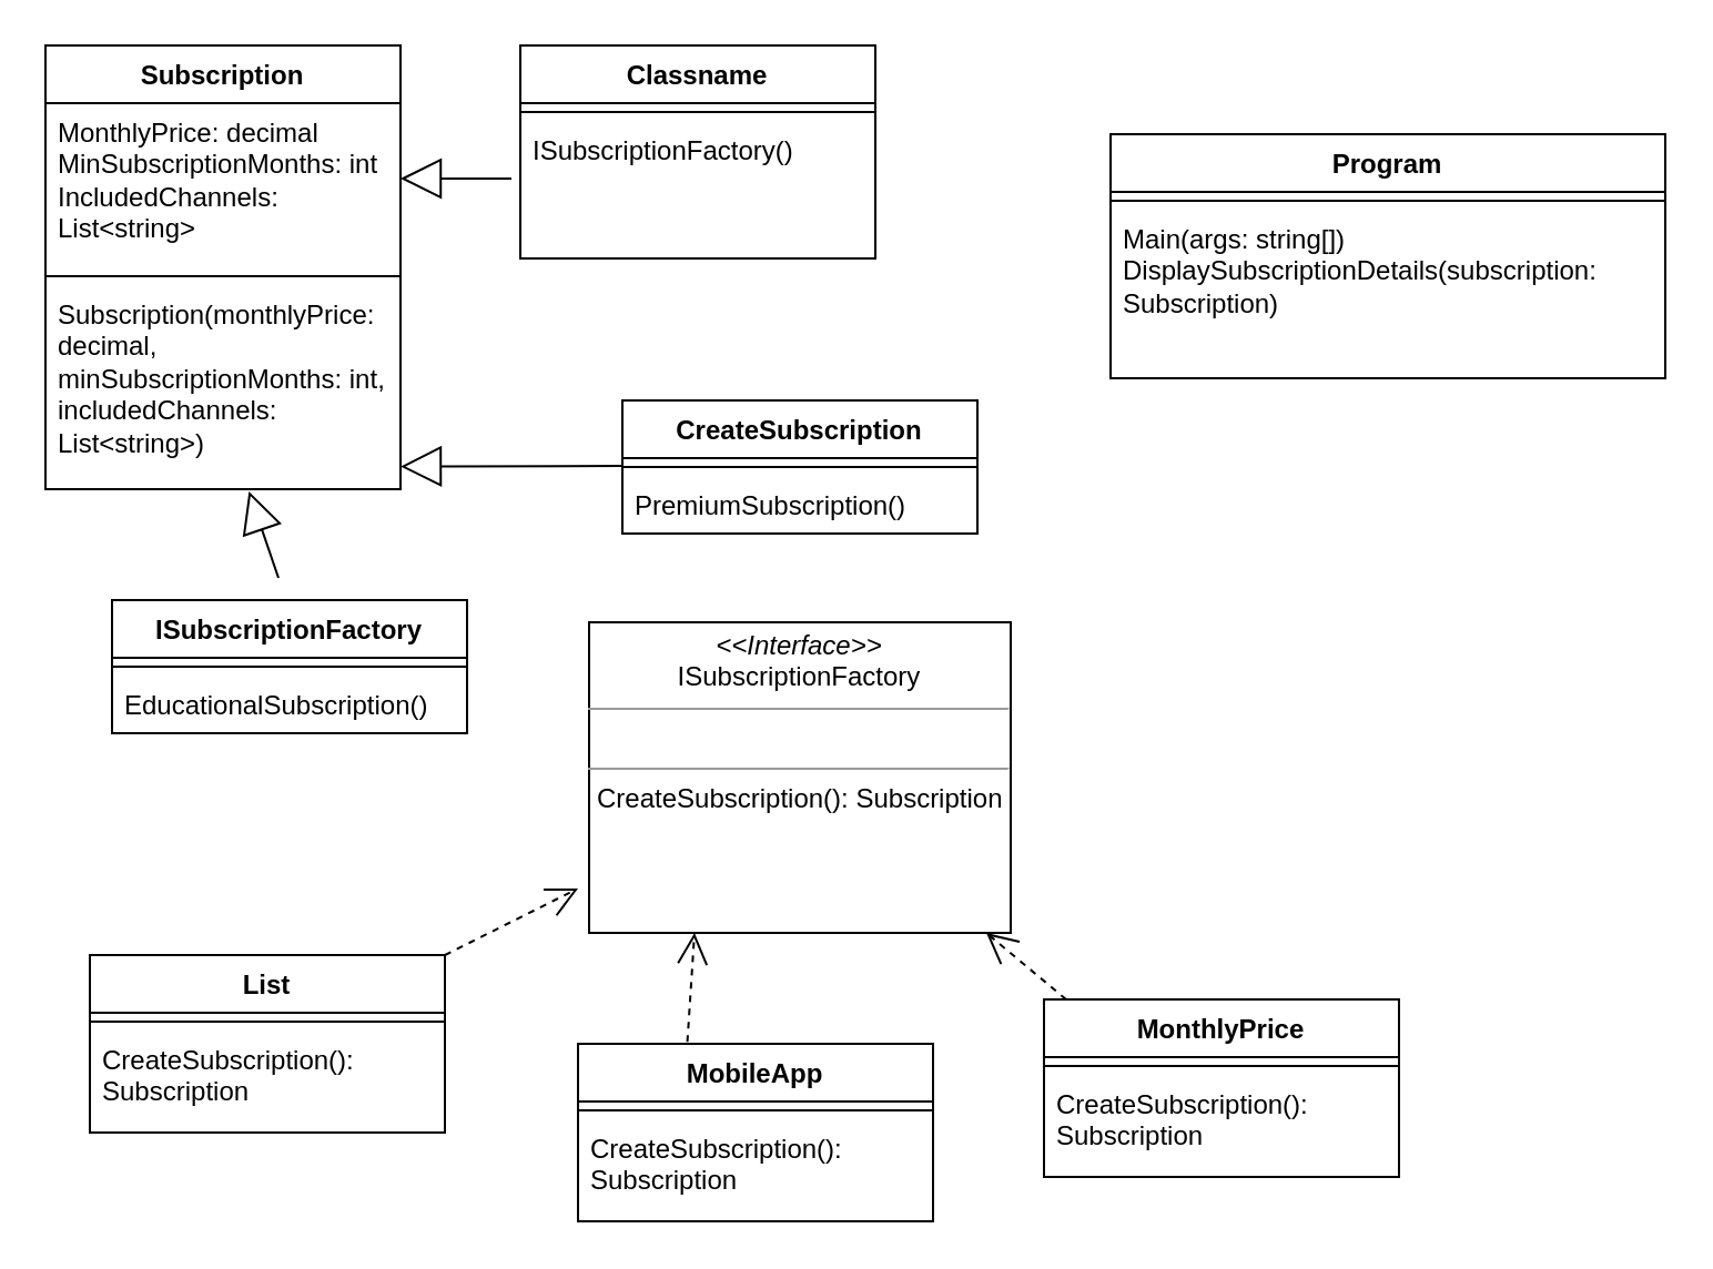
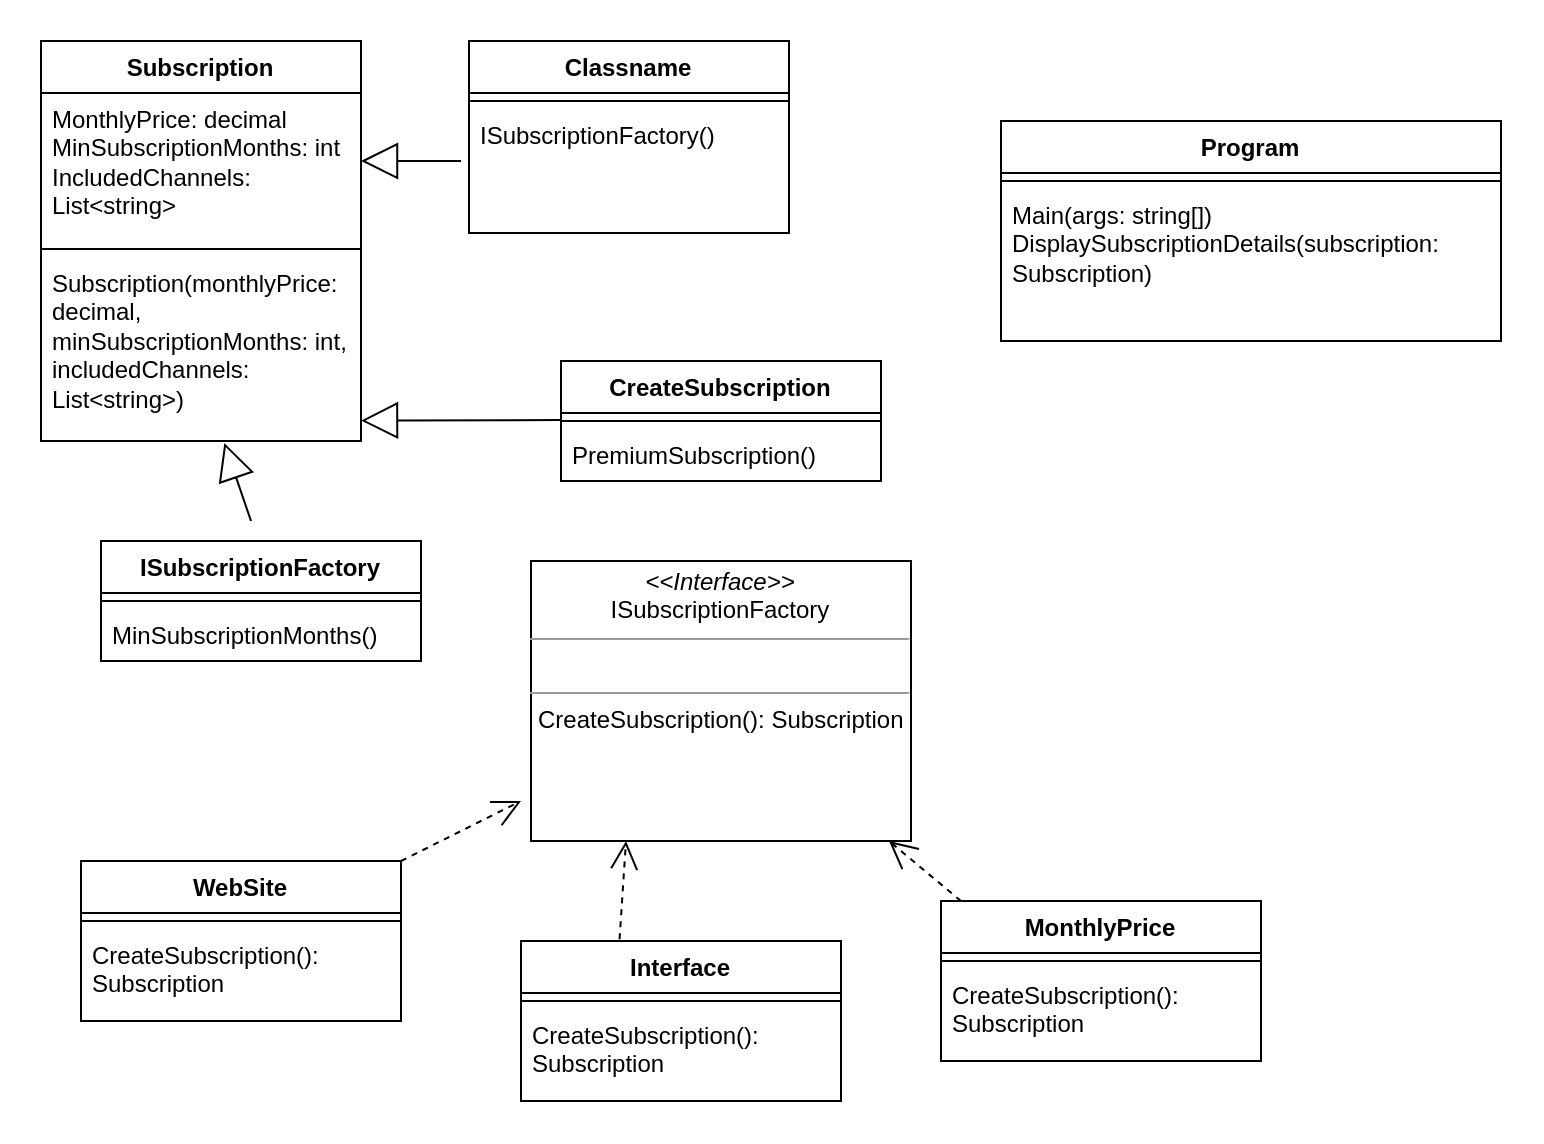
- <mxCell id="13" value="EducationalSubscription()" style="text;strokeColor=none;fillColor=none;align=left;verticalAlign=top;spacingLeft=4;spacingRight=4;overflow=hidden;rotatable=0;points=[[0,0.5],[1,0.5]];portConstraint=eastwest;whiteSpace=wrap;html=1;" vertex="1" parent="11"><mxGeometry y="34" width="160" height="26" as="geometry" /></mxCell>
+ <mxCell id="13" value="MinSubscriptionMonths()" style="text;strokeColor=none;fillColor=none;align=left;verticalAlign=top;spacingLeft=4;spacingRight=4;overflow=hidden;rotatable=0;points=[[0,0.5],[1,0.5]];portConstraint=eastwest;whiteSpace=wrap;html=1;" vertex="1" parent="11"><mxGeometry y="34" width="160" height="26" as="geometry" /></mxCell>
- <mxCell id="19" value="List" style="swimlane;fontStyle=1;align=center;verticalAlign=top;childLayout=stackLayout;horizontal=1;startSize=26;horizontalStack=0;resizeParent=1;resizeParentMax=0;resizeLast=0;collapsible=1;marginBottom=0;whiteSpace=wrap;html=1;" vertex="1" parent="1"><mxGeometry x="40" y="430" width="160" height="80" as="geometry" /></mxCell>
+ <mxCell id="19" value="WebSite" style="swimlane;fontStyle=1;align=center;verticalAlign=top;childLayout=stackLayout;horizontal=1;startSize=26;horizontalStack=0;resizeParent=1;resizeParentMax=0;resizeLast=0;collapsible=1;marginBottom=0;whiteSpace=wrap;html=1;" vertex="1" parent="1"><mxGeometry x="40" y="430" width="160" height="80" as="geometry" /></mxCell>
- <mxCell id="23" value="MobileApp&lt;br&gt;" style="swimlane;fontStyle=1;align=center;verticalAlign=top;childLayout=stackLayout;horizontal=1;startSize=26;horizontalStack=0;resizeParent=1;resizeParentMax=0;resizeLast=0;collapsible=1;marginBottom=0;whiteSpace=wrap;html=1;" vertex="1" parent="1"><mxGeometry x="260" y="470" width="160" height="80" as="geometry" /></mxCell>
+ <mxCell id="23" value="Interface&lt;br&gt;" style="swimlane;fontStyle=1;align=center;verticalAlign=top;childLayout=stackLayout;horizontal=1;startSize=26;horizontalStack=0;resizeParent=1;resizeParentMax=0;resizeLast=0;collapsible=1;marginBottom=0;whiteSpace=wrap;html=1;" vertex="1" parent="1"><mxGeometry x="260" y="470" width="160" height="80" as="geometry" /></mxCell>
